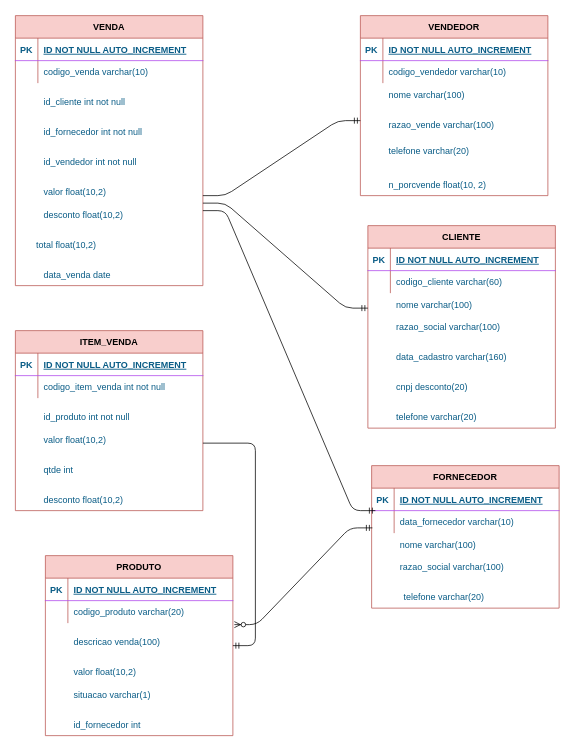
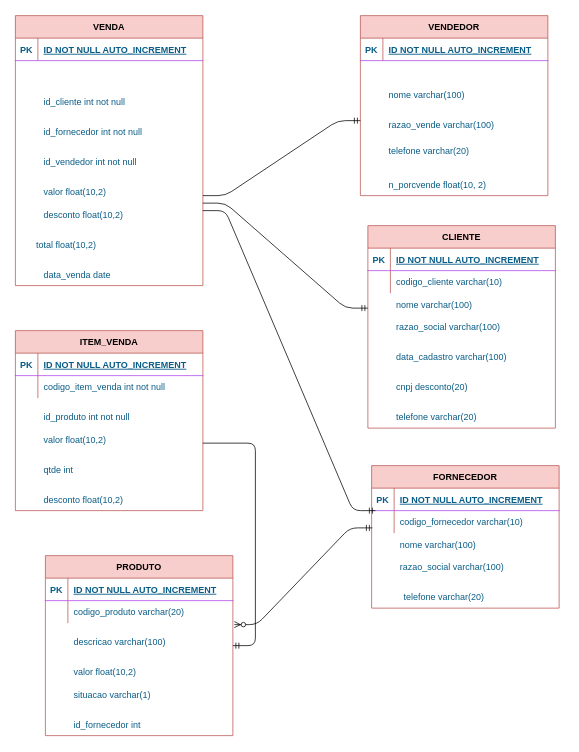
- <mxCell id="60" value="codigo_venda varchar(10)" style="shape=partialRectangle;overflow=hidden;connectable=0;fillColor=none;top=0;left=0;bottom=0;right=0;align=left;spacingLeft=6;strokeColor=#AF45ED;fontColor=#095C86;" parent="58" vertex="1"><mxGeometry x="30" width="220" height="30" as="geometry" /></mxCell>
- <mxCell id="30" value="codigo_vendedor varchar(10)" style="shape=partialRectangle;overflow=hidden;connectable=0;fillColor=none;top=0;left=0;bottom=0;right=0;align=left;spacingLeft=6;strokeColor=#AF45ED;fontColor=#095C86;" parent="28" vertex="1"><mxGeometry x="30" width="220" height="30" as="geometry" /></mxCell>
- <mxCell id="8" value="codigo_cliente varchar(60)" style="shape=partialRectangle;overflow=hidden;connectable=0;fillColor=none;top=0;left=0;bottom=0;right=0;align=left;spacingLeft=6;strokeColor=#AF45ED;fontColor=#095C86;" parent="6" vertex="1"><mxGeometry x="30" width="220" height="30" as="geometry" /></mxCell>
+ <mxCell id="8" value="codigo_cliente varchar(10)" style="shape=partialRectangle;overflow=hidden;connectable=0;fillColor=none;top=0;left=0;bottom=0;right=0;align=left;spacingLeft=6;strokeColor=#AF45ED;fontColor=#095C86;" parent="6" vertex="1"><mxGeometry x="30" width="220" height="30" as="geometry" /></mxCell>
- <mxCell id="11" value="data_cadastro varchar(160)" style="shape=partialRectangle;overflow=hidden;connectable=0;fillColor=none;top=0;left=0;bottom=0;right=0;align=left;spacingLeft=6;strokeColor=#AF45ED;fontColor=#095C86;" parent="1" vertex="1"><mxGeometry x="520" y="460" width="220" height="30" as="geometry" /></mxCell>
+ <mxCell id="11" value="data_cadastro varchar(100)" style="shape=partialRectangle;overflow=hidden;connectable=0;fillColor=none;top=0;left=0;bottom=0;right=0;align=left;spacingLeft=6;strokeColor=#AF45ED;fontColor=#095C86;" parent="1" vertex="1"><mxGeometry x="520" y="460" width="220" height="30" as="geometry" /></mxCell>
- <mxCell id="20" value="data_fornecedor varchar(10)" style="shape=partialRectangle;overflow=hidden;connectable=0;fillColor=none;top=0;left=0;bottom=0;right=0;align=left;spacingLeft=6;strokeColor=#AF45ED;fontColor=#095C86;" parent="18" vertex="1"><mxGeometry x="30" width="220" height="30" as="geometry" /></mxCell>
+ <mxCell id="20" value="codigo_fornecedor varchar(10)" style="shape=partialRectangle;overflow=hidden;connectable=0;fillColor=none;top=0;left=0;bottom=0;right=0;align=left;spacingLeft=6;strokeColor=#AF45ED;fontColor=#095C86;" parent="18" vertex="1"><mxGeometry x="30" width="220" height="30" as="geometry" /></mxCell>
- <mxCell id="44" value="descricao venda(100)" style="shape=partialRectangle;overflow=hidden;connectable=0;fillColor=none;top=0;left=0;bottom=0;right=0;align=left;spacingLeft=6;strokeColor=#AF45ED;fontColor=#095C86;" parent="42" vertex="1"><mxGeometry width="210" height="30" as="geometry" /></mxCell>
+ <mxCell id="44" value="descricao varchar(100)" style="shape=partialRectangle;overflow=hidden;connectable=0;fillColor=none;top=0;left=0;bottom=0;right=0;align=left;spacingLeft=6;strokeColor=#AF45ED;fontColor=#095C86;" parent="42" vertex="1"><mxGeometry width="210" height="30" as="geometry" /></mxCell>
